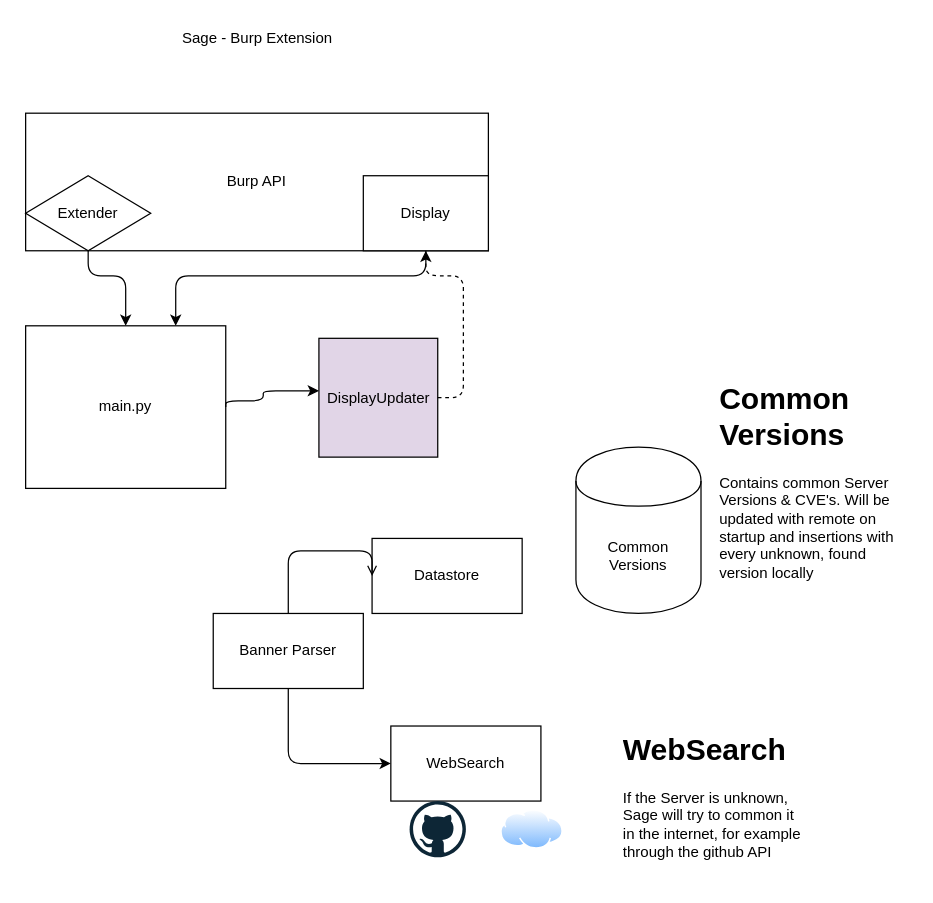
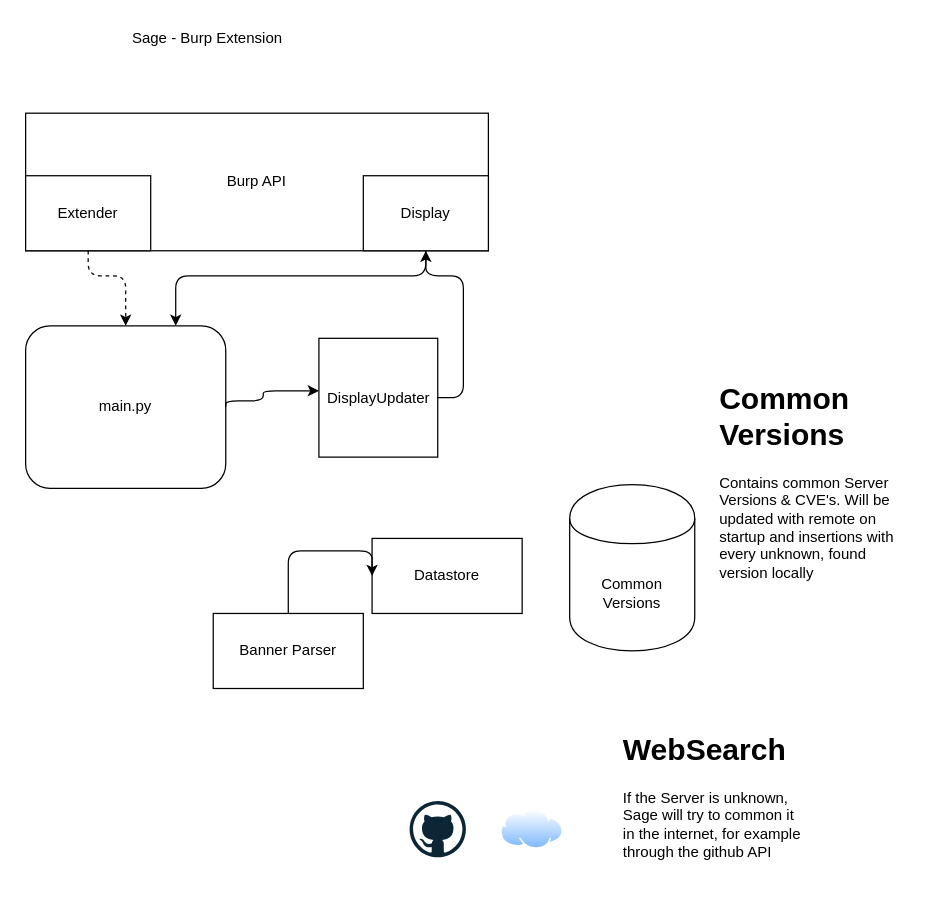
- <mxCell id="2" value="Sage - Burp Extension" style="text;html=1;align=center;verticalAlign=middle;resizable=0;points=[];;autosize=1;" vertex="1" parent="1"><mxGeometry x="135" y="20" width="140" height="20" as="geometry" /></mxCell>
+ <mxCell id="2" value="Sage - Burp Extension" style="text;html=1;align=center;verticalAlign=middle;resizable=0;points=[];;autosize=1;" vertex="1" parent="1"><mxGeometry x="95" y="20" width="140" height="20" as="geometry" /></mxCell>
- <mxCell id="4" value="Extender" style="rhombus;whiteSpace=wrap;html=1;" vertex="1" parent="1"><mxGeometry x="20" y="140" width="100" height="60" as="geometry" /></mxCell>
+ <mxCell id="4" value="Extender" style="rounded=0;whiteSpace=wrap;html=1;" vertex="1" parent="1"><mxGeometry x="20" y="140" width="100" height="60" as="geometry" /></mxCell>
- <mxCell id="17" value="" style="edgeStyle=segmentEdgeStyle;endArrow=classic;html=1;exitX=0.5;exitY=1;exitDx=0;exitDy=0;entryX=0.5;entryY=0;entryDx=0;entryDy=0;" edge="1" parent="1" source="4" target="6"><mxGeometry width="50" height="50" relative="1" as="geometry"><mxPoint x="-120" y="390" as="sourcePoint" /><mxPoint x="-70" y="340" as="targetPoint" /><Array as="points"><mxPoint x="70" y="220" /><mxPoint x="100" y="220" /></Array></mxGeometry></mxCell>
+ <mxCell id="17" value="" style="edgeStyle=segmentEdgeStyle;endArrow=classic;html=1;exitX=0.5;exitY=1;exitDx=0;exitDy=0;entryX=0.5;entryY=0;entryDx=0;entryDy=0;dashed=1;" edge="1" parent="1" source="4" target="6"><mxGeometry width="50" height="50" relative="1" as="geometry"><mxPoint x="-120" y="390" as="sourcePoint" /><mxPoint x="-70" y="340" as="targetPoint" /><Array as="points"><mxPoint x="70" y="220" /><mxPoint x="100" y="220" /></Array></mxGeometry></mxCell>
- <mxCell id="21" value="" style="edgeStyle=segmentEdgeStyle;endArrow=classic;html=1;exitX=1;exitY=0.5;exitDx=0;exitDy=0;entryX=0.5;entryY=1;entryDx=0;entryDy=0;dashed=1;" edge="1" parent="1" source="19" target="5"><mxGeometry width="50" height="50" relative="1" as="geometry"><mxPoint x="190" y="335" as="sourcePoint" /><mxPoint x="205" y="282" as="targetPoint" /><Array as="points"><mxPoint x="370" y="318" /><mxPoint x="370" y="220" /><mxPoint x="340" y="220" /></Array></mxGeometry></mxCell>
+ <mxCell id="21" value="" style="edgeStyle=segmentEdgeStyle;endArrow=classic;html=1;exitX=1;exitY=0.5;exitDx=0;exitDy=0;entryX=0.5;entryY=1;entryDx=0;entryDy=0;" edge="1" parent="1" source="19" target="5"><mxGeometry width="50" height="50" relative="1" as="geometry"><mxPoint x="190" y="335" as="sourcePoint" /><mxPoint x="205" y="282" as="targetPoint" /><Array as="points"><mxPoint x="370" y="318" /><mxPoint x="370" y="220" /><mxPoint x="340" y="220" /></Array></mxGeometry></mxCell>
- <mxCell id="19" value="DisplayUpdater" style="whiteSpace=wrap;html=1;aspect=fixed;fillColor=#e1d5e7;" vertex="1" parent="1"><mxGeometry x="254.5" y="270" width="95" height="95" as="geometry" /></mxCell>
+ <mxCell id="19" value="DisplayUpdater" style="whiteSpace=wrap;html=1;aspect=fixed;" vertex="1" parent="1"><mxGeometry x="254.5" y="270" width="95" height="95" as="geometry" /></mxCell>
- <mxCell id="6" value="main.py" style="rounded=0;whiteSpace=wrap;html=1;" vertex="1" parent="1"><mxGeometry x="20" y="260" width="160" height="130" as="geometry" /></mxCell>
+ <mxCell id="6" value="main.py" style="whiteSpace=wrap;html=1;rounded=1;" vertex="1" parent="1"><mxGeometry x="20" y="260" width="160" height="130" as="geometry" /></mxCell>
- <mxCell id="7" value="Common Versions" style="shape=cylinder;whiteSpace=wrap;html=1;boundedLbl=1;backgroundOutline=1;" vertex="1" parent="1"><mxGeometry x="460" y="357" width="100" height="133" as="geometry" /></mxCell>
+ <mxCell id="7" value="Common Versions" style="shape=cylinder;whiteSpace=wrap;html=1;boundedLbl=1;backgroundOutline=1;" vertex="1" parent="1"><mxGeometry x="455" y="387" width="100" height="133" as="geometry" /></mxCell>
- <mxCell id="12" value="" style="edgeStyle=segmentEdgeStyle;endArrow=open;html=1;exitX=0.5;exitY=0;exitDx=0;exitDy=0;entryX=0;entryY=0.5;entryDx=0;entryDy=0;" edge="1" parent="1" source="10" target="9"><mxGeometry width="50" height="50" relative="1" as="geometry"><mxPoint x="208.5" y="330" as="sourcePoint" /><mxPoint x="305.5" y="360" as="targetPoint" /><Array as="points"><mxPoint x="230" y="440" /></Array></mxGeometry></mxCell>
+ <mxCell id="12" value="" style="edgeStyle=segmentEdgeStyle;endArrow=classic;html=1;exitX=0.5;exitY=0;exitDx=0;exitDy=0;entryX=0;entryY=0.5;entryDx=0;entryDy=0;" edge="1" parent="1" source="10" target="9"><mxGeometry width="50" height="50" relative="1" as="geometry"><mxPoint x="208.5" y="330" as="sourcePoint" /><mxPoint x="305.5" y="360" as="targetPoint" /><Array as="points"><mxPoint x="230" y="440" /></Array></mxGeometry></mxCell>
- <mxCell id="13" value="" style="edgeStyle=segmentEdgeStyle;endArrow=classic;html=1;exitX=0.5;exitY=1;exitDx=0;exitDy=0;entryX=0;entryY=0.5;entryDx=0;entryDy=0;" edge="1" parent="1" source="10" target="11"><mxGeometry width="50" height="50" relative="1" as="geometry"><mxPoint x="245" y="585" as="sourcePoint" /><mxPoint x="305" y="520" as="targetPoint" /><Array as="points"><mxPoint x="230" y="610" /></Array></mxGeometry></mxCell>
- <mxCell id="11" value="WebSearch" style="rounded=0;whiteSpace=wrap;html=1;" vertex="1" parent="1"><mxGeometry x="312" y="580" width="120" height="60" as="geometry" /></mxCell>
